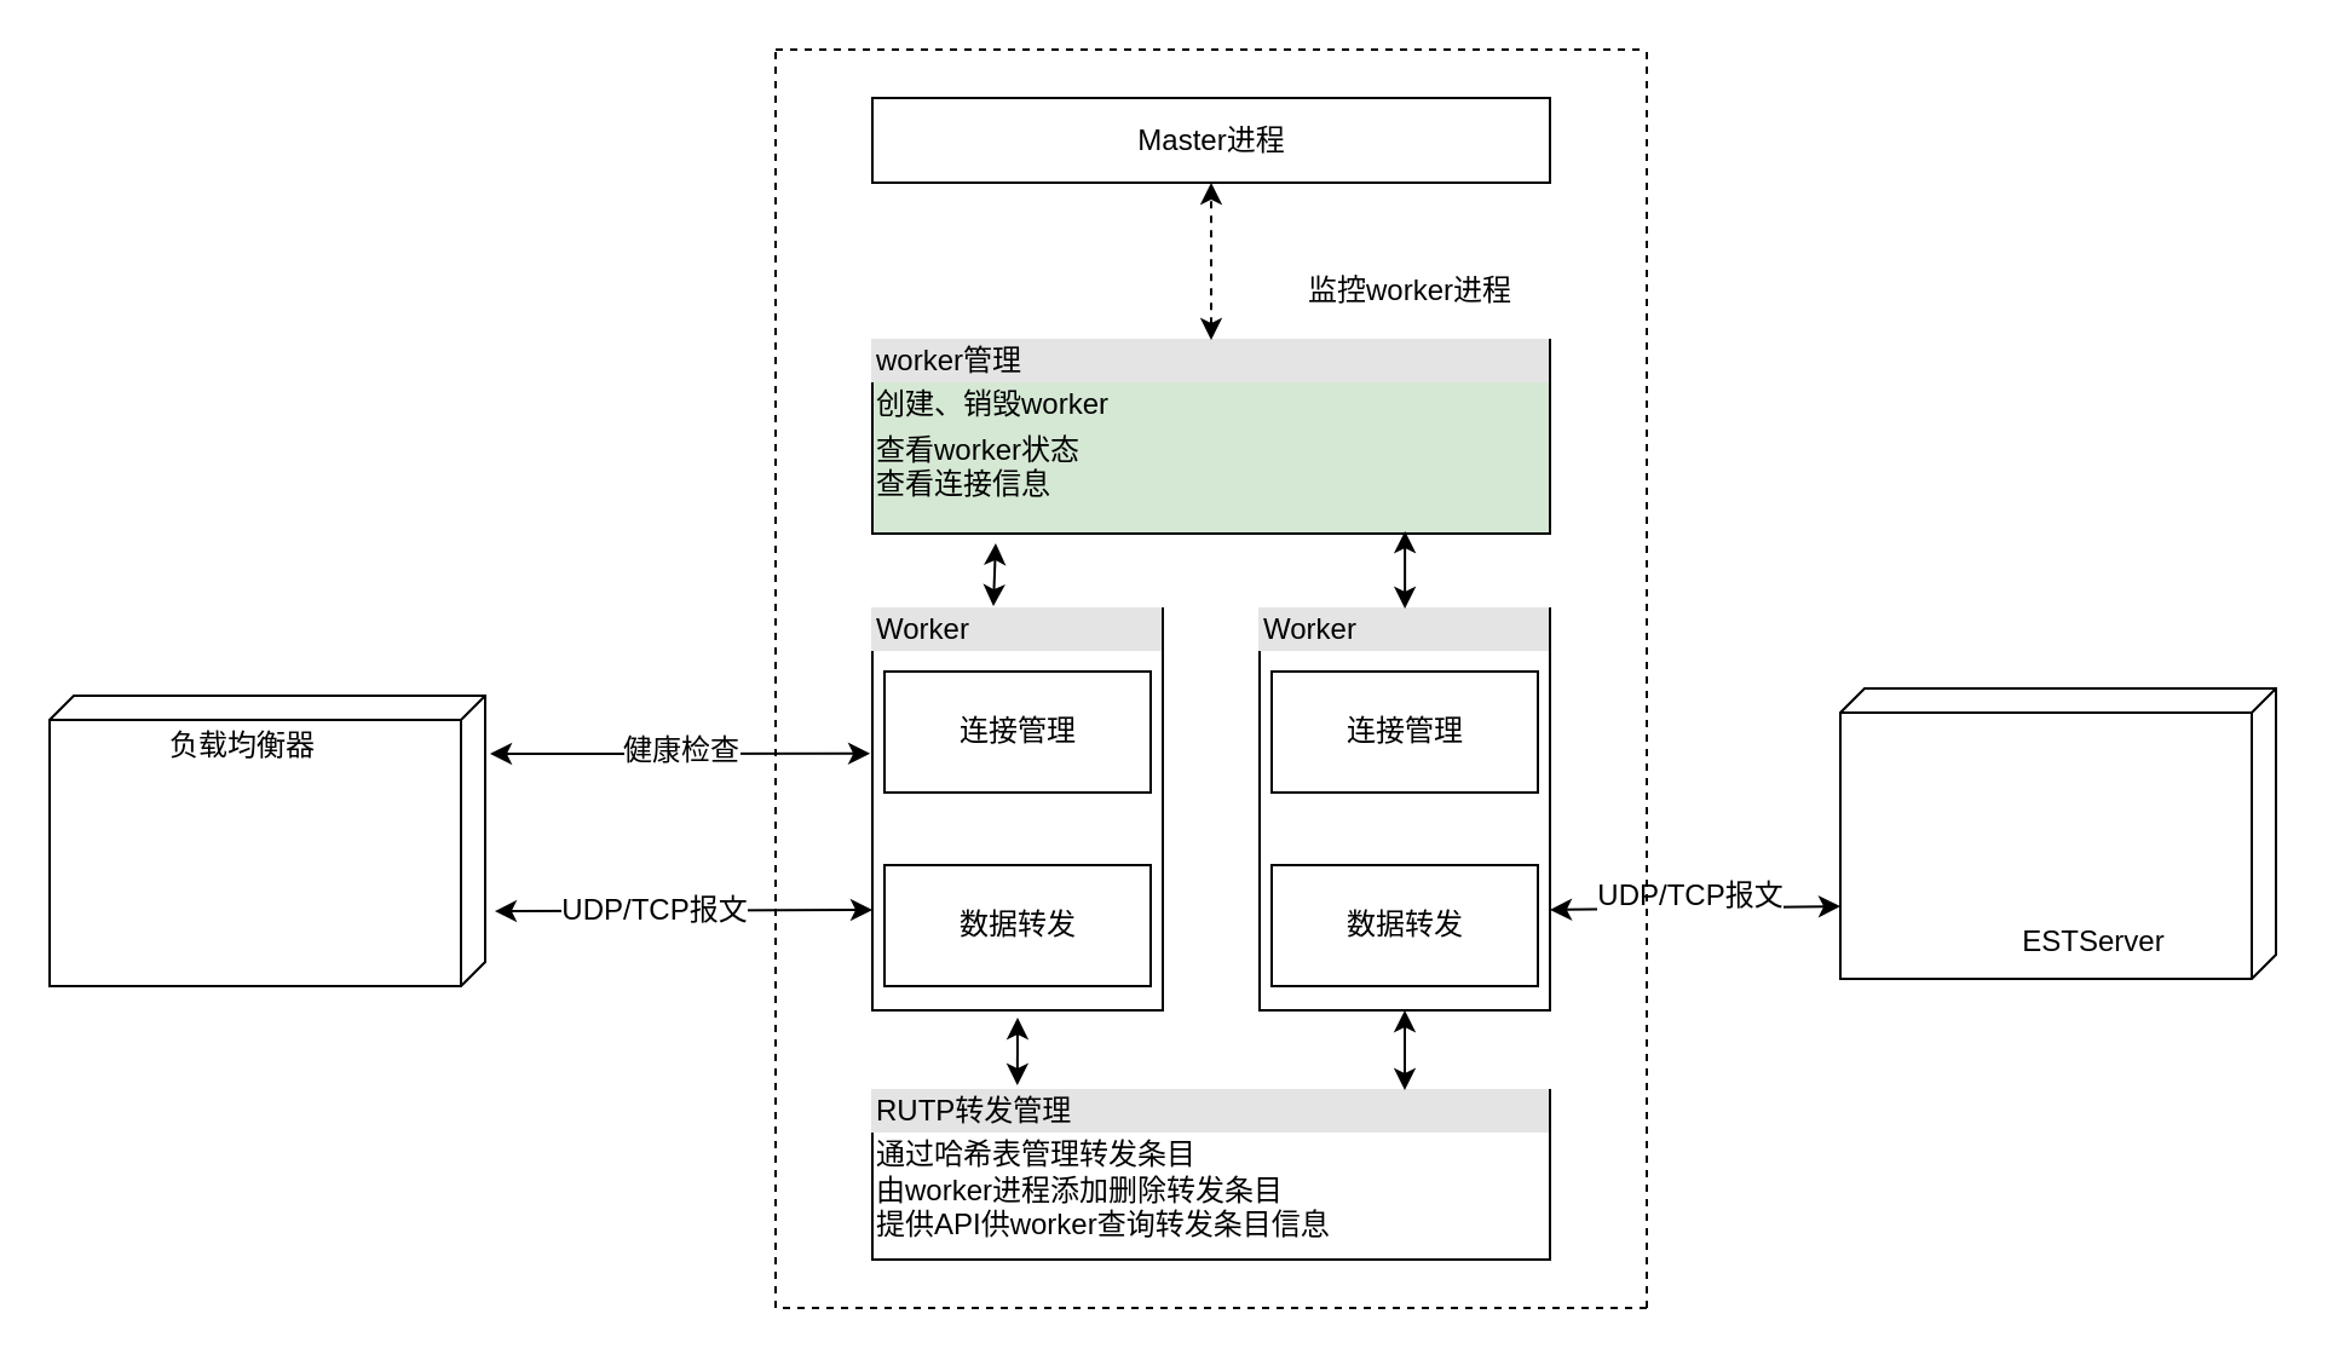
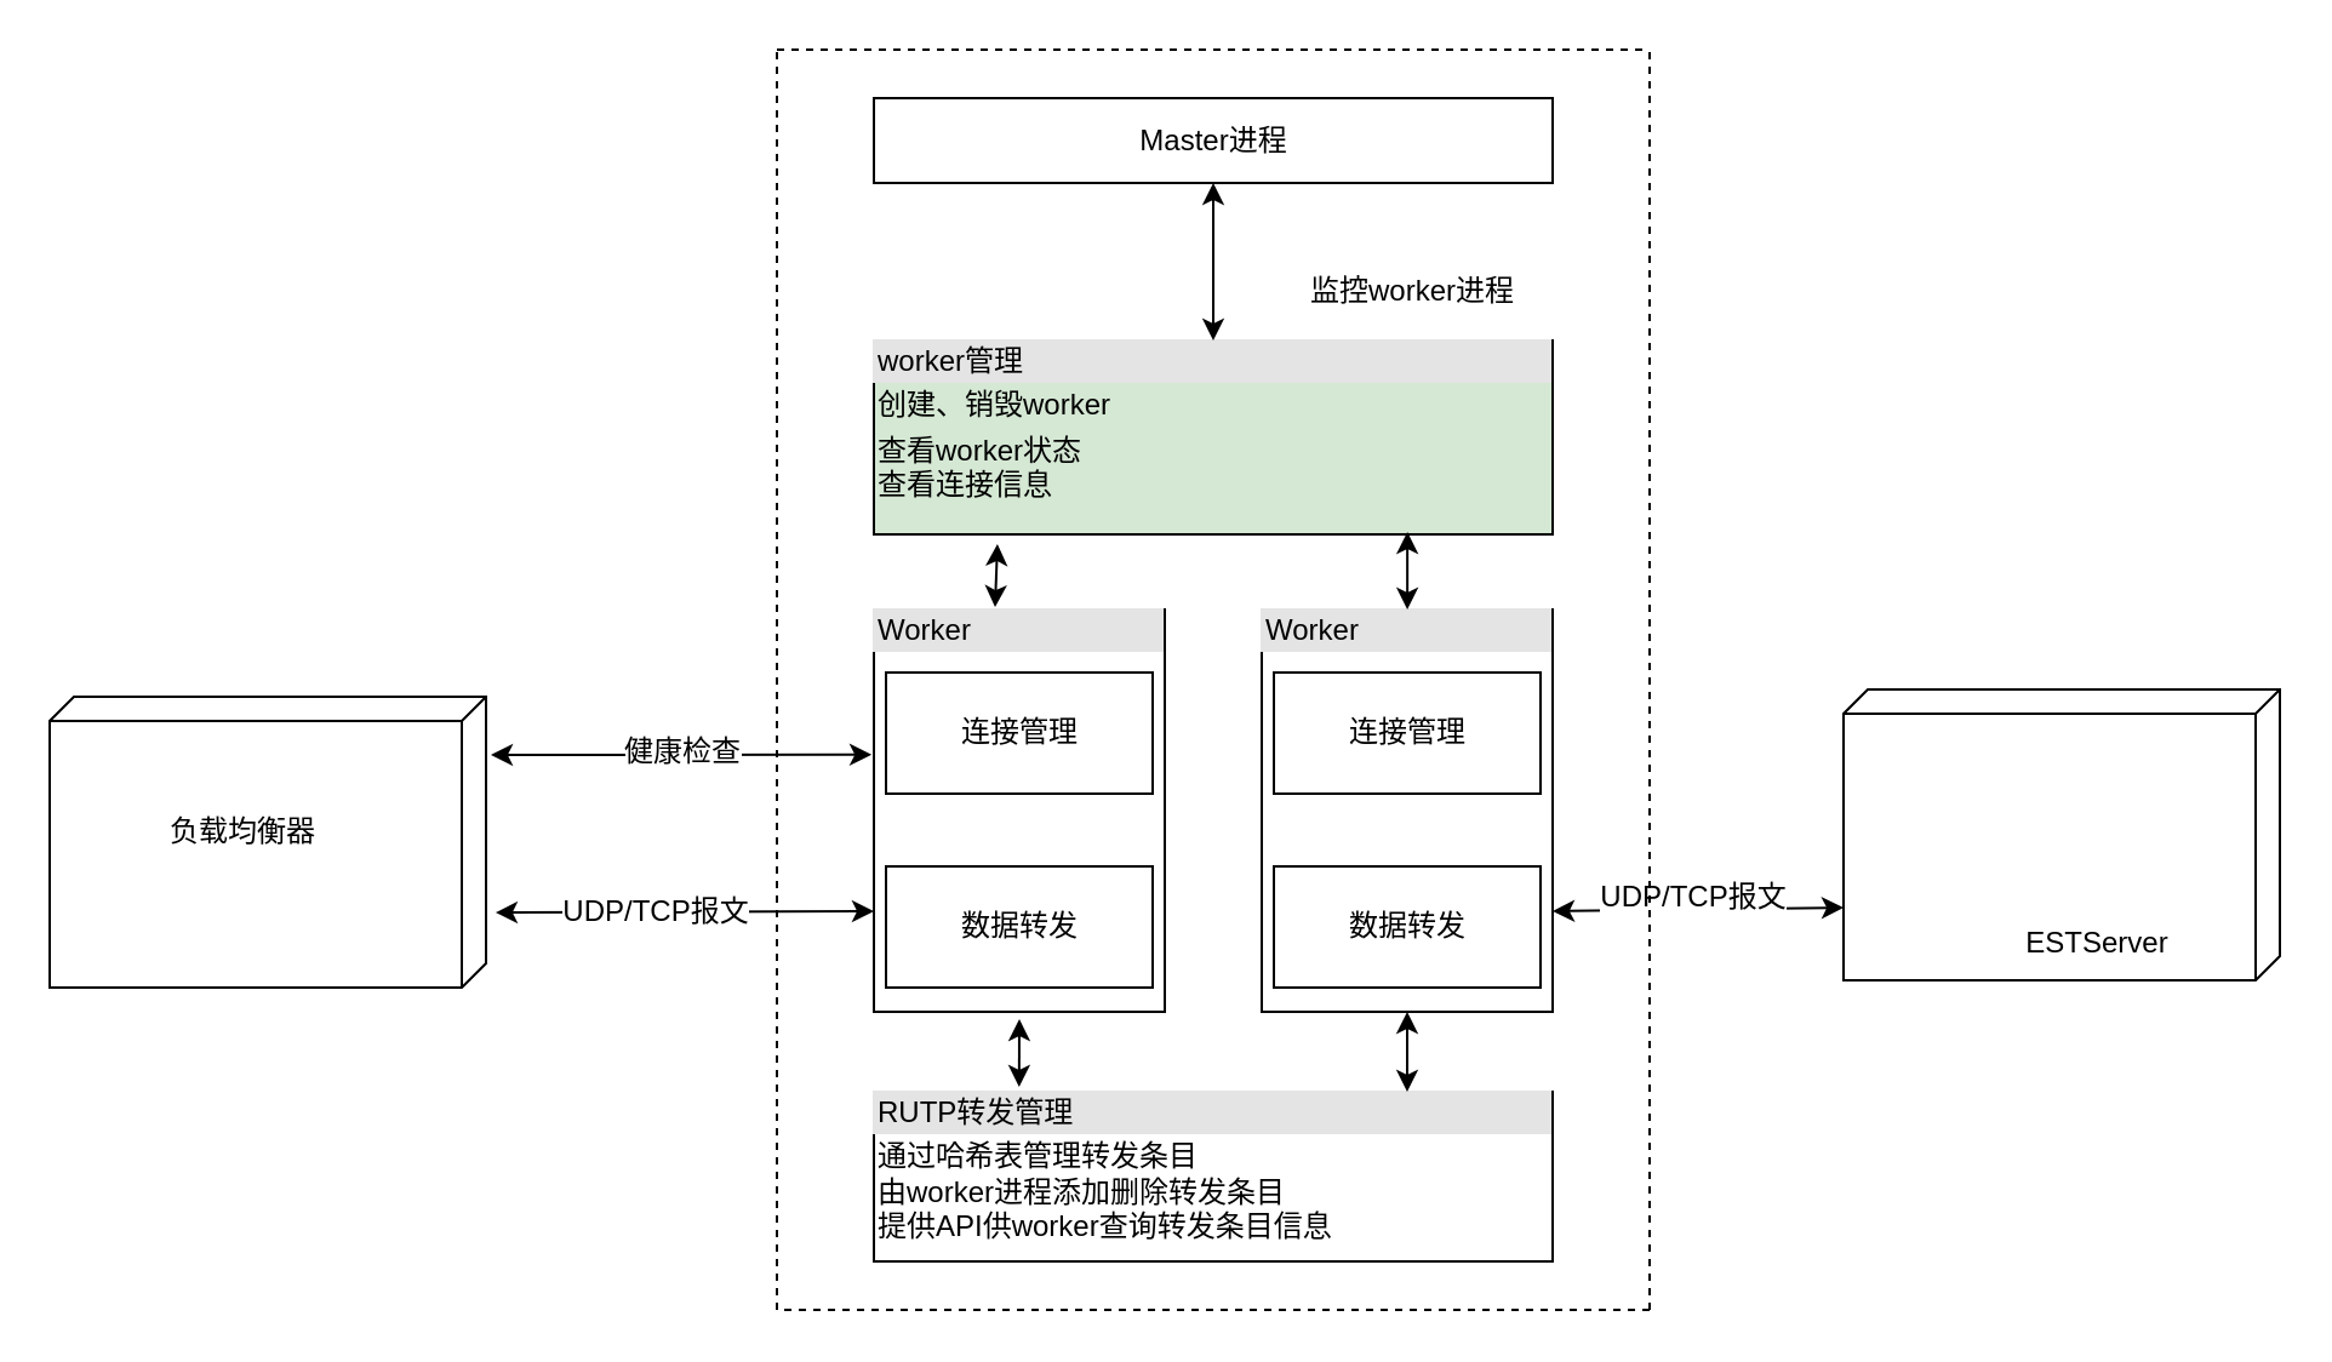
- <mxCell id="4" value="" style="endArrow=classic;startArrow=classic;html=1;entryX=0.5;entryY=1;entryDx=0;entryDy=0;dashed=1;" edge="1" parent="1" source="3" target="2"><mxGeometry width="50" height="50" relative="1" as="geometry"><mxPoint x="390" y="130" as="sourcePoint" /><mxPoint x="440" y="80" as="targetPoint" /></mxGeometry></mxCell>
+ <mxCell id="4" value="" style="endArrow=classic;startArrow=classic;html=1;entryX=0.5;entryY=1;entryDx=0;entryDy=0;" edge="1" parent="1" source="3" target="2"><mxGeometry width="50" height="50" relative="1" as="geometry"><mxPoint x="390" y="130" as="sourcePoint" /><mxPoint x="440" y="80" as="targetPoint" /></mxGeometry></mxCell>
- <mxCell id="18" value="负载均衡器" style="text;html=1;strokeColor=none;fillColor=none;align=center;verticalAlign=middle;whiteSpace=wrap;rounded=0;" vertex="1" parent="1"><mxGeometry x="30" y="294" width="140" height="28" as="geometry" /></mxCell>
+ <mxCell id="18" value="负载均衡器" style="text;html=1;strokeColor=none;fillColor=none;align=center;verticalAlign=middle;whiteSpace=wrap;rounded=0;" vertex="1" parent="1"><mxGeometry x="30" y="329" width="140" height="28" as="geometry" /></mxCell>
